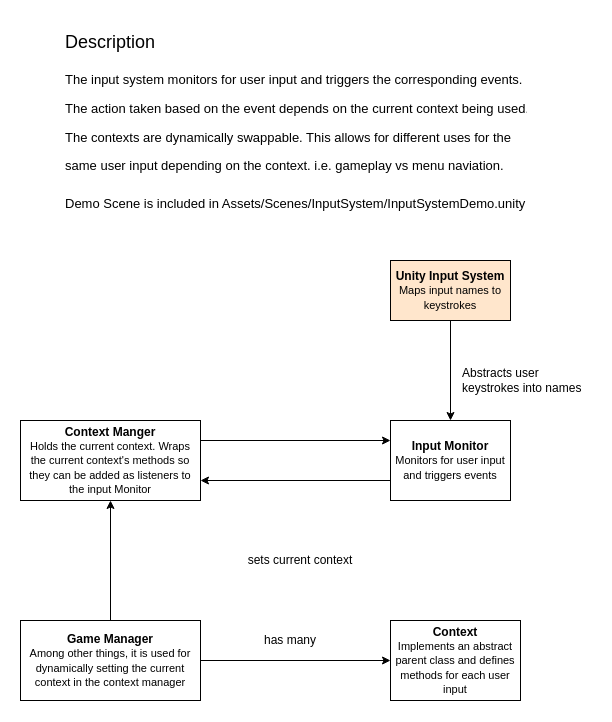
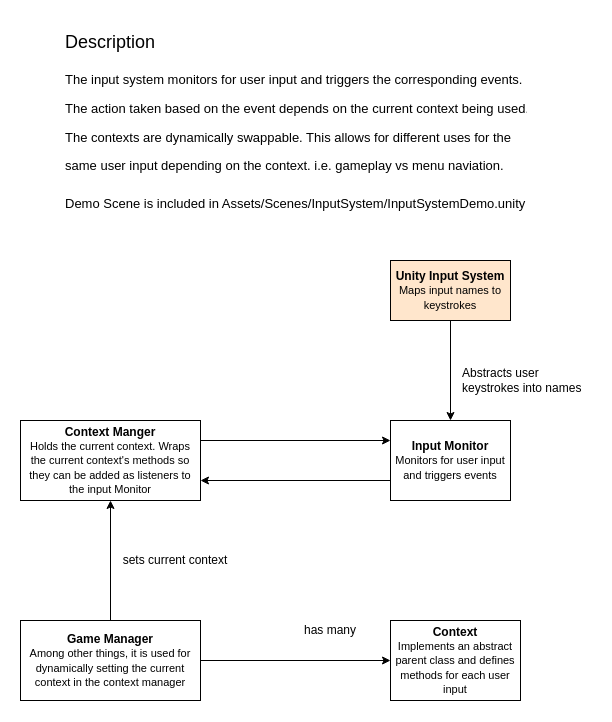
- <mxCell id="10" value="sets current context" style="text;html=1;strokeColor=none;fillColor=none;align=center;verticalAlign=middle;whiteSpace=wrap;rounded=0;" vertex="1" parent="1"><mxGeometry x="245" y="550" width="110" height="20" as="geometry" /></mxCell>
+ <mxCell id="10" value="sets current context" style="text;html=1;strokeColor=none;fillColor=none;align=center;verticalAlign=middle;whiteSpace=wrap;rounded=0;" vertex="1" parent="1"><mxGeometry x="120" y="550" width="110" height="20" as="geometry" /></mxCell>
- <mxCell id="11" value="has many" style="text;html=1;strokeColor=none;fillColor=none;align=center;verticalAlign=middle;whiteSpace=wrap;rounded=0;" vertex="1" parent="1"><mxGeometry x="260" y="630" width="60" height="20" as="geometry" /></mxCell>
+ <mxCell id="11" value="has many" style="text;html=1;strokeColor=none;fillColor=none;align=center;verticalAlign=middle;whiteSpace=wrap;rounded=0;" vertex="1" parent="1"><mxGeometry x="300" y="620" width="60" height="20" as="geometry" /></mxCell>
